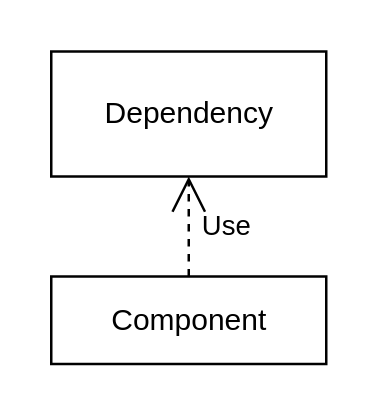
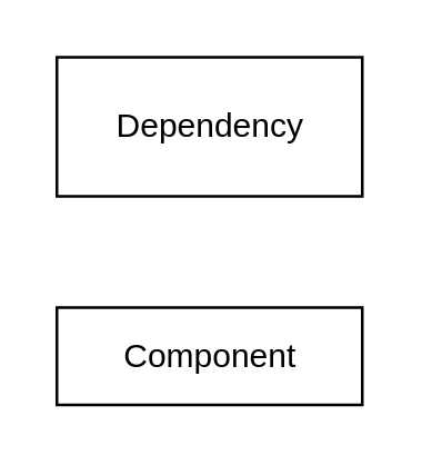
- <mxCell id="4" value="Use" style="endArrow=open;endSize=12;dashed=1;html=1;entryX=0.5;entryY=1;entryDx=0;entryDy=0;labelBackgroundColor=none;" parent="1" source="2" target="3" edge="1"><mxGeometry y="-15" width="160" relative="1" as="geometry"><mxPoint x="-70" y="190" as="sourcePoint" /><mxPoint x="90" y="190" as="targetPoint" /><mxPoint as="offset" /></mxGeometry></mxCell>
